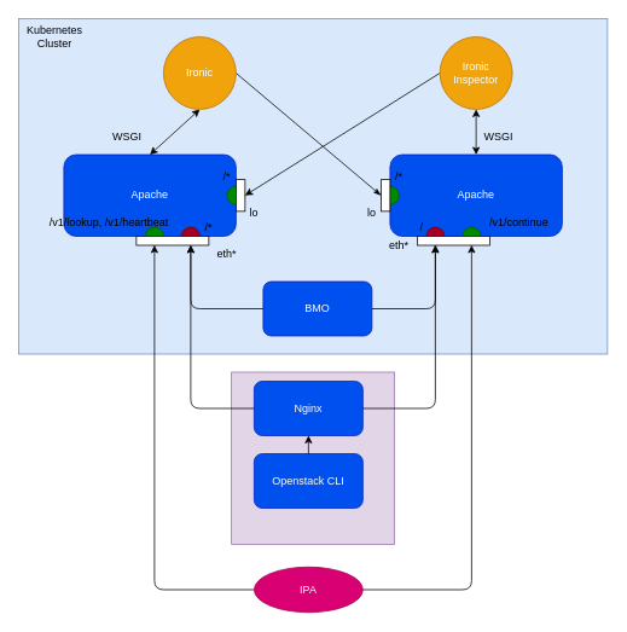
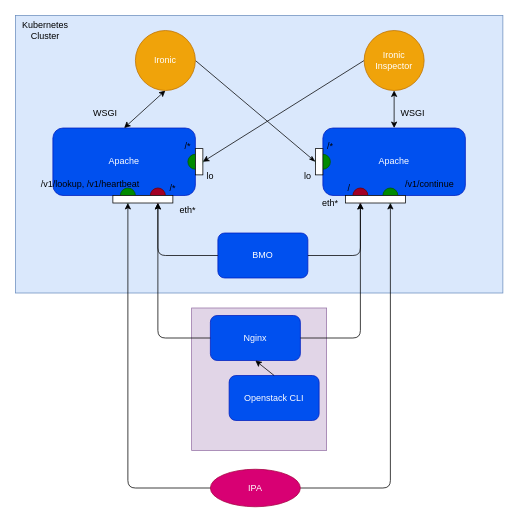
- <mxCell id="20" value="Openstack CLI" style="rounded=1;whiteSpace=wrap;html=1;fillColor=#0050ef;strokeColor=#001DBC;fontColor=#ffffff;" parent="1" vertex="1"><mxGeometry x="280" y="500" width="120" height="60" as="geometry" /></mxCell>
+ <mxCell id="20" value="Openstack CLI" style="rounded=1;whiteSpace=wrap;html=1;fillColor=#0050ef;strokeColor=#001DBC;fontColor=#ffffff;" parent="1" vertex="1"><mxGeometry x="305" y="500" width="120" height="60" as="geometry" /></mxCell>
